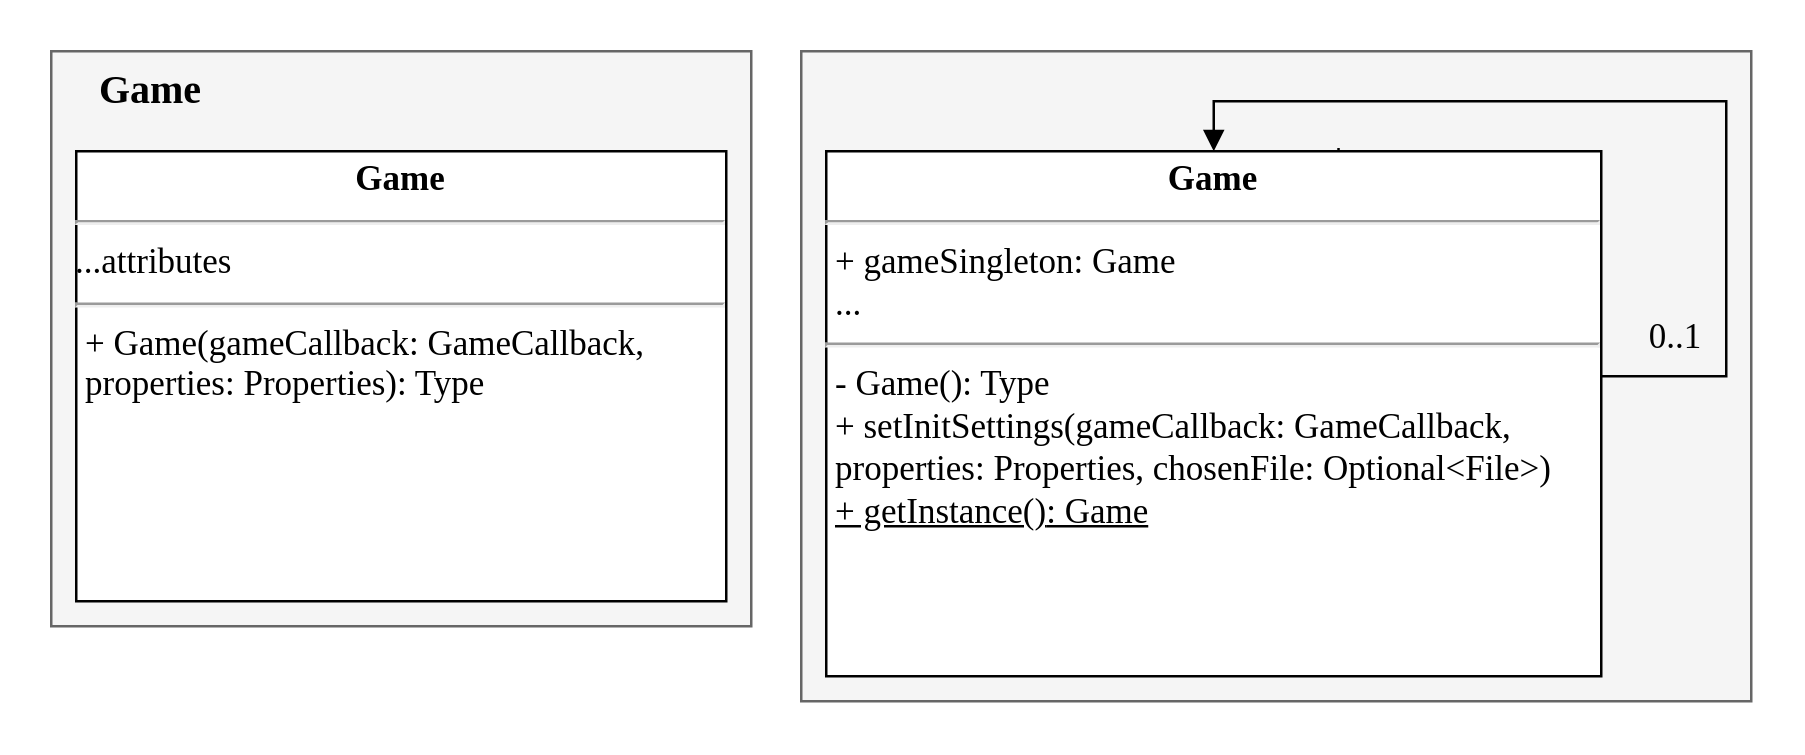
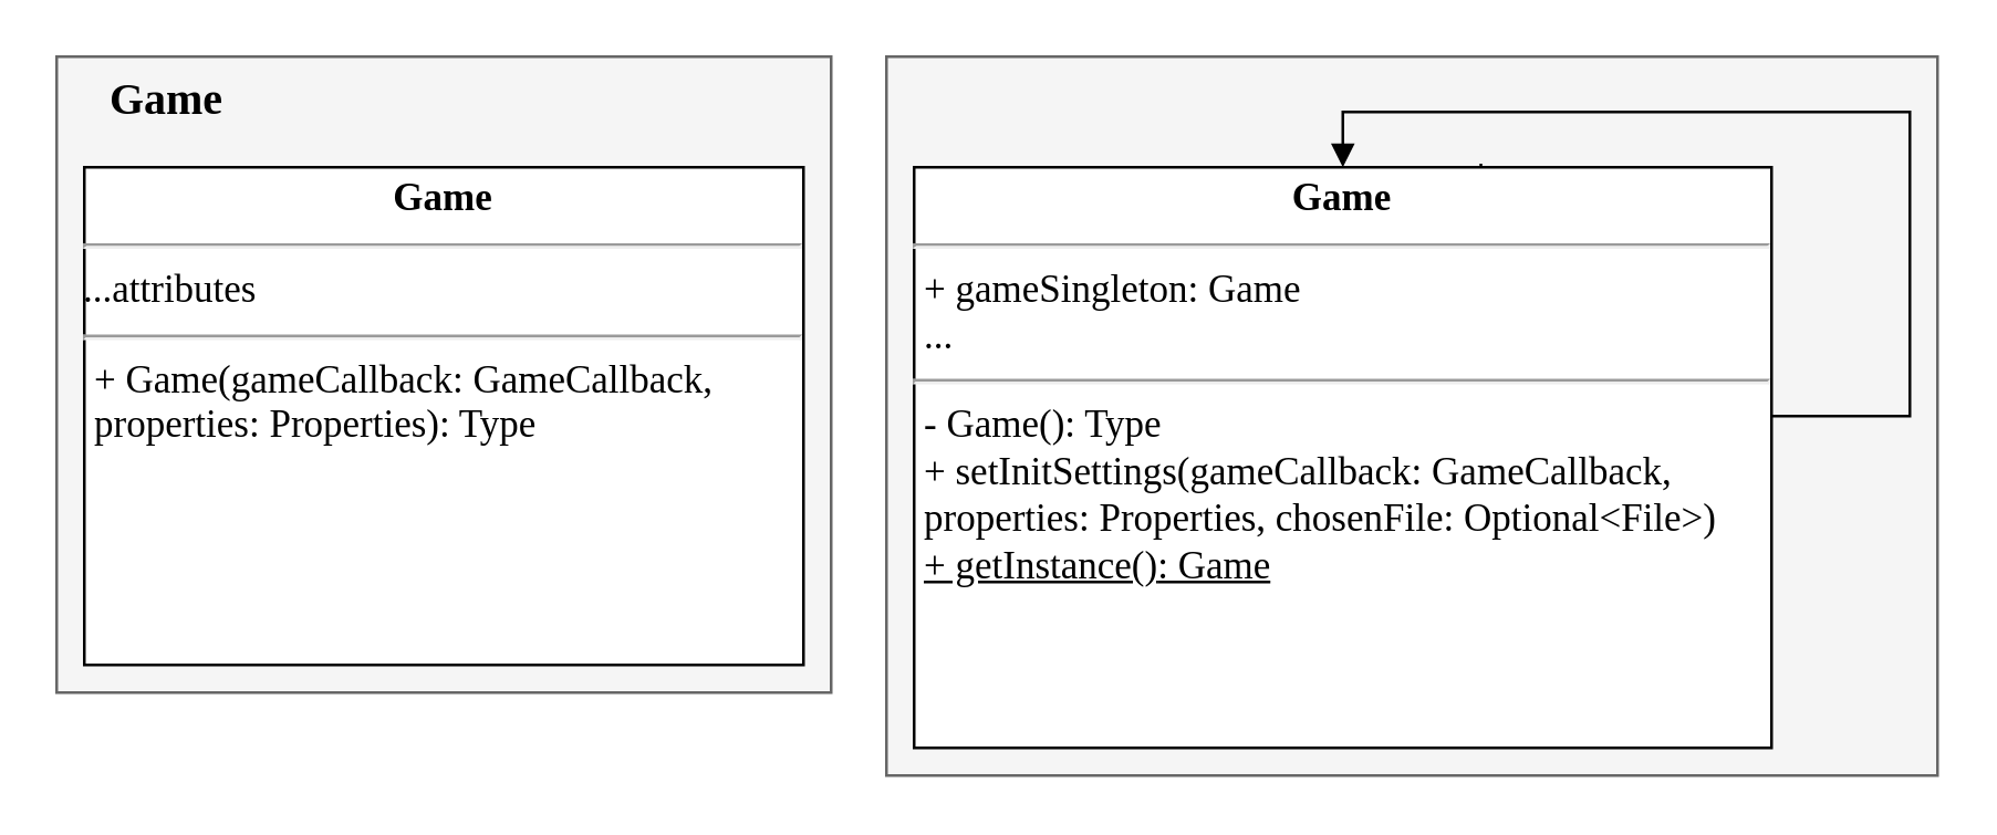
- <mxCell id="7" value="0..1" style="text;html=1;strokeColor=none;fillColor=none;align=center;verticalAlign=middle;whiteSpace=wrap;rounded=0;fontSize=14;fontFamily=Roboto Mono;fontSource=https%3A%2F%2Ffonts.googleapis.com%2Fcss%3Ffamily%3DRoboto%2BMono;" vertex="1" parent="1"><mxGeometry x="640" y="120" width="60" height="30" as="geometry" /></mxCell>
